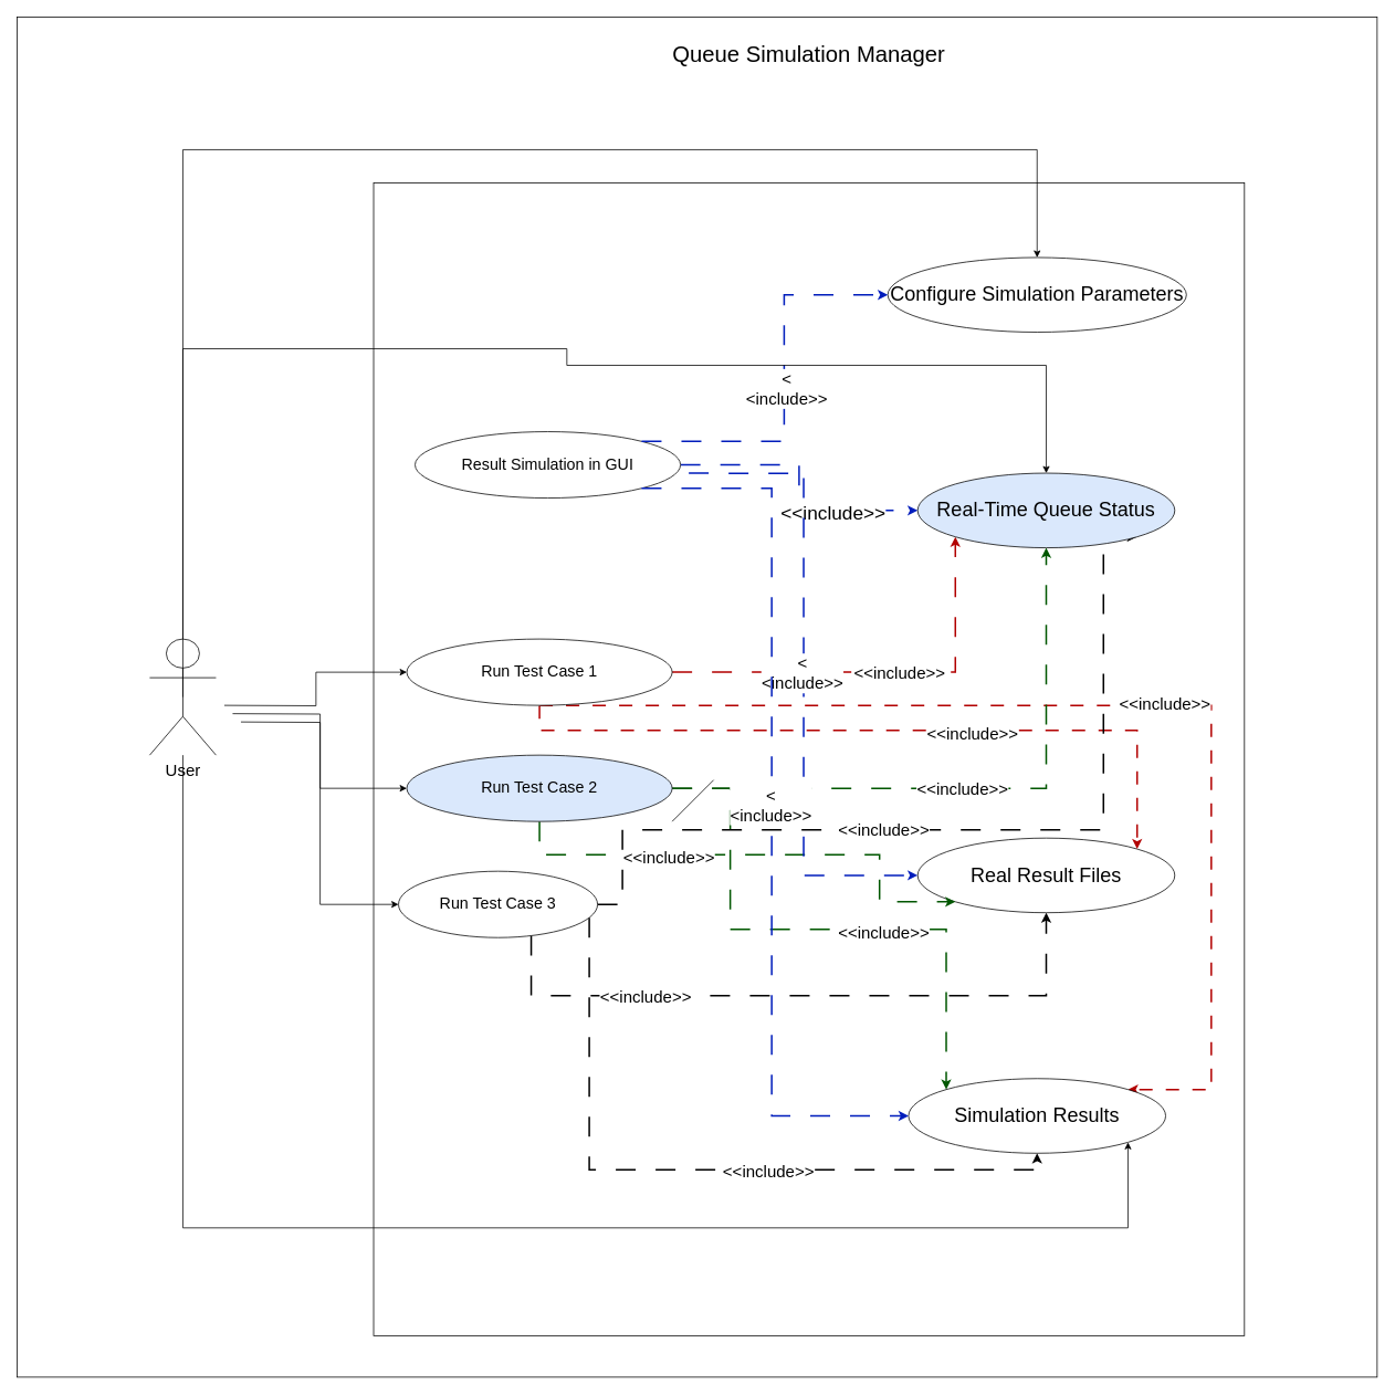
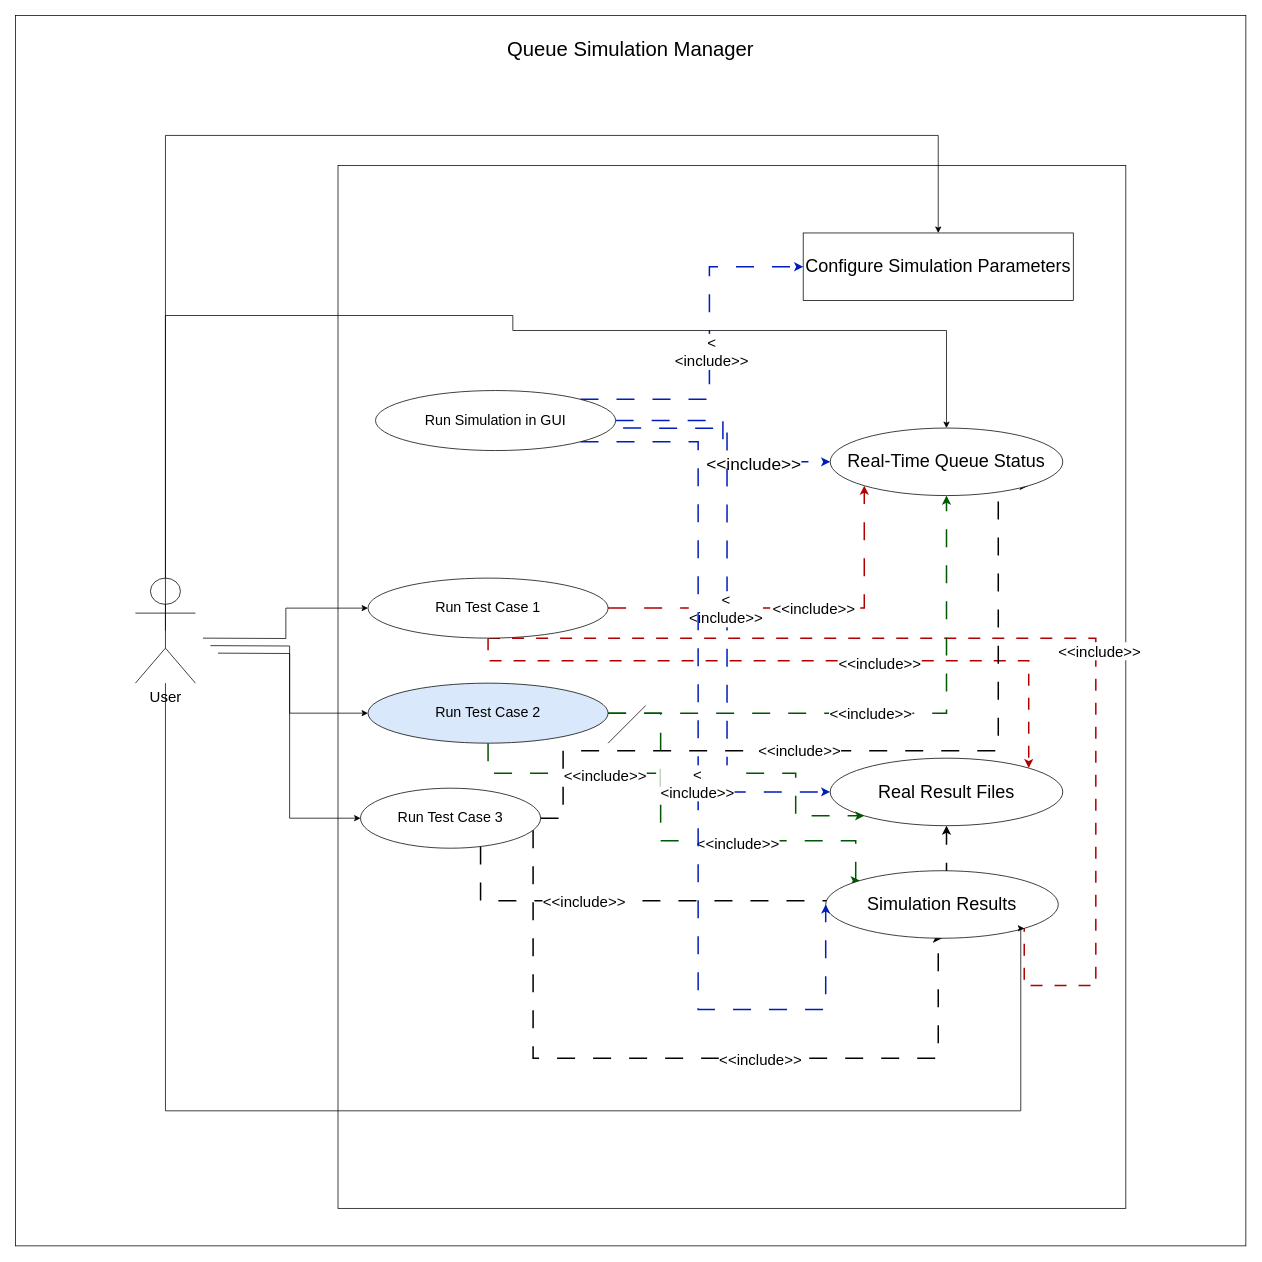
- <mxCell id="4" value="&lt;font style=&quot;font-size: 27px;&quot;&gt;Queue Simulation Manager&lt;/font&gt;" style="text;html=1;align=center;verticalAlign=middle;whiteSpace=wrap;rounded=0;" vertex="1" parent="1"><mxGeometry x="785" y="50" width="380" height="30" as="geometry" /></mxCell>
+ <mxCell id="4" value="&lt;font style=&quot;font-size: 27px;&quot;&gt;Queue Simulation Manager&lt;/font&gt;" style="text;html=1;align=center;verticalAlign=middle;whiteSpace=wrap;rounded=0;" vertex="1" parent="1"><mxGeometry x="650" y="50" width="380" height="30" as="geometry" /></mxCell>
- <mxCell id="32" value="&lt;font style=&quot;font-size: 24px;&quot;&gt;Configure Simulation Parameters&lt;/font&gt;" style="ellipse;whiteSpace=wrap;html=1;" vertex="1" parent="1"><mxGeometry x="1070" y="310" width="360" height="90" as="geometry" /></mxCell>
+ <mxCell id="32" value="&lt;font style=&quot;font-size: 24px;&quot;&gt;Configure Simulation Parameters&lt;/font&gt;" style="whiteSpace=wrap;html=1;rounded=0;" vertex="1" parent="1"><mxGeometry x="1070" y="310" width="360" height="90" as="geometry" /></mxCell>
- <mxCell id="8" value="&lt;font style=&quot;font-size: 19px;&quot;&gt;Result Simulation in GUI&lt;/font&gt;" style="ellipse;whiteSpace=wrap;html=1;" vertex="1" parent="1"><mxGeometry x="500" y="520" width="320" height="80" as="geometry" /></mxCell>
+ <mxCell id="8" value="&lt;font style=&quot;font-size: 19px;&quot;&gt;Run Simulation in GUI&lt;/font&gt;" style="ellipse;whiteSpace=wrap;html=1;" vertex="1" parent="1"><mxGeometry x="500" y="520" width="320" height="80" as="geometry" /></mxCell>
- <mxCell id="33" value="&lt;font style=&quot;font-size: 24px;&quot;&gt;Real-Time Queue Status&lt;/font&gt;" style="ellipse;whiteSpace=wrap;html=1;fillColor=#dae8fc;" vertex="1" parent="1"><mxGeometry x="1106" y="570" width="310" height="90" as="geometry" /></mxCell>
+ <mxCell id="33" value="&lt;font style=&quot;font-size: 24px;&quot;&gt;Real-Time Queue Status&lt;/font&gt;" style="ellipse;whiteSpace=wrap;html=1;" vertex="1" parent="1"><mxGeometry x="1106" y="570" width="310" height="90" as="geometry" /></mxCell>
- <mxCell id="31" value="&lt;font style=&quot;font-size: 24px;&quot;&gt;Simulation Results&lt;/font&gt;" style="ellipse;whiteSpace=wrap;html=1;" vertex="1" parent="1"><mxGeometry x="1095" y="1300" width="310" height="90" as="geometry" /></mxCell>
+ <mxCell id="31" value="&lt;font style=&quot;font-size: 24px;&quot;&gt;Simulation Results&lt;/font&gt;" style="ellipse;whiteSpace=wrap;html=1;" vertex="1" parent="1"><mxGeometry x="1100" y="1160" width="310" height="90" as="geometry" /></mxCell>
